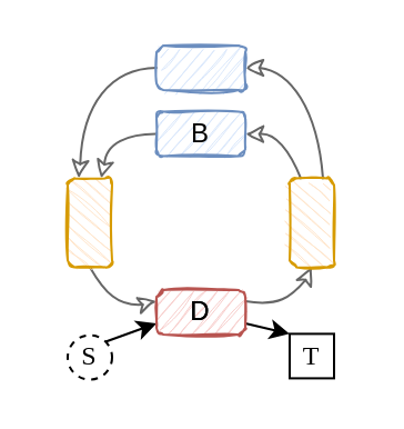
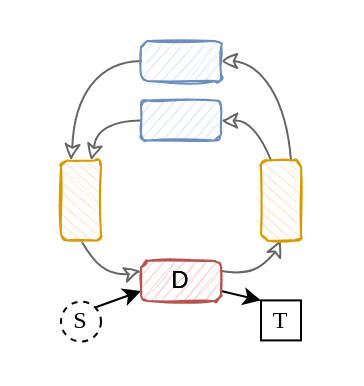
- <mxCell id="17" value="B" style="text;html=1;align=center;verticalAlign=middle;whiteSpace=wrap;rounded=0;" vertex="1" parent="1"><mxGeometry x="80" y="49.7" width="20" height="20.3" as="geometry" /></mxCell>
